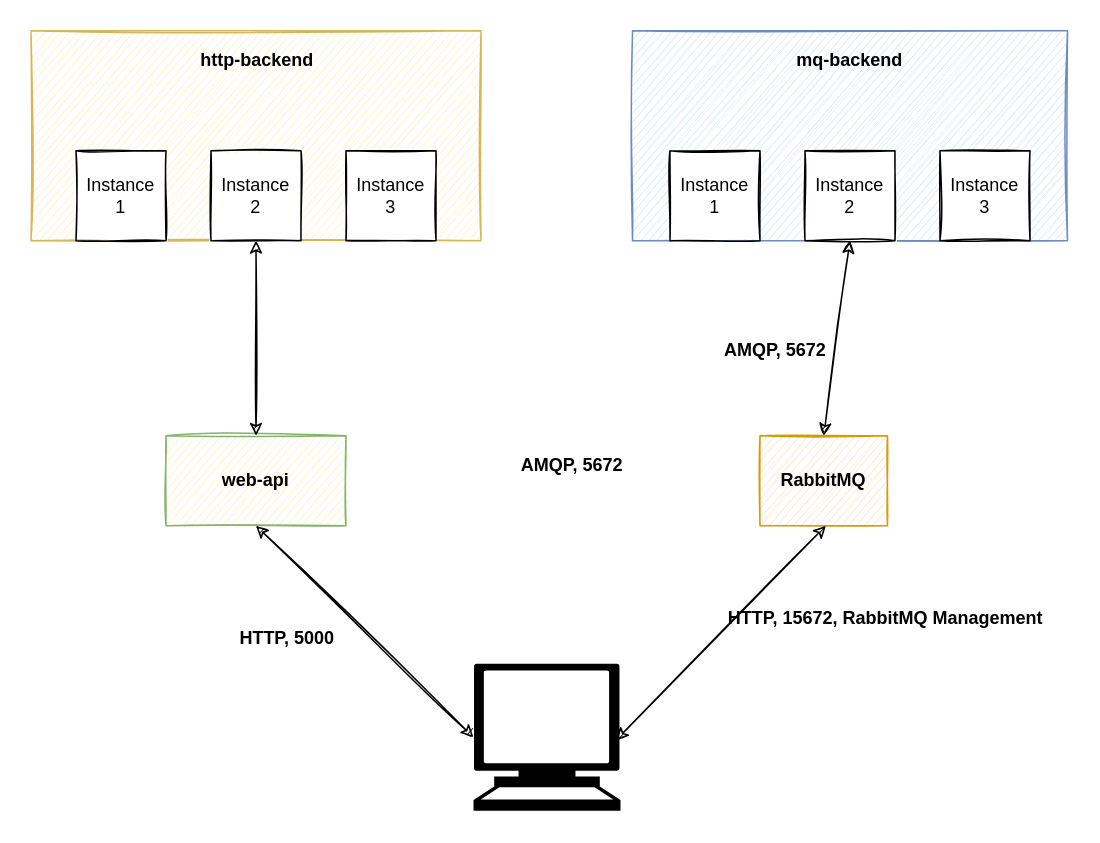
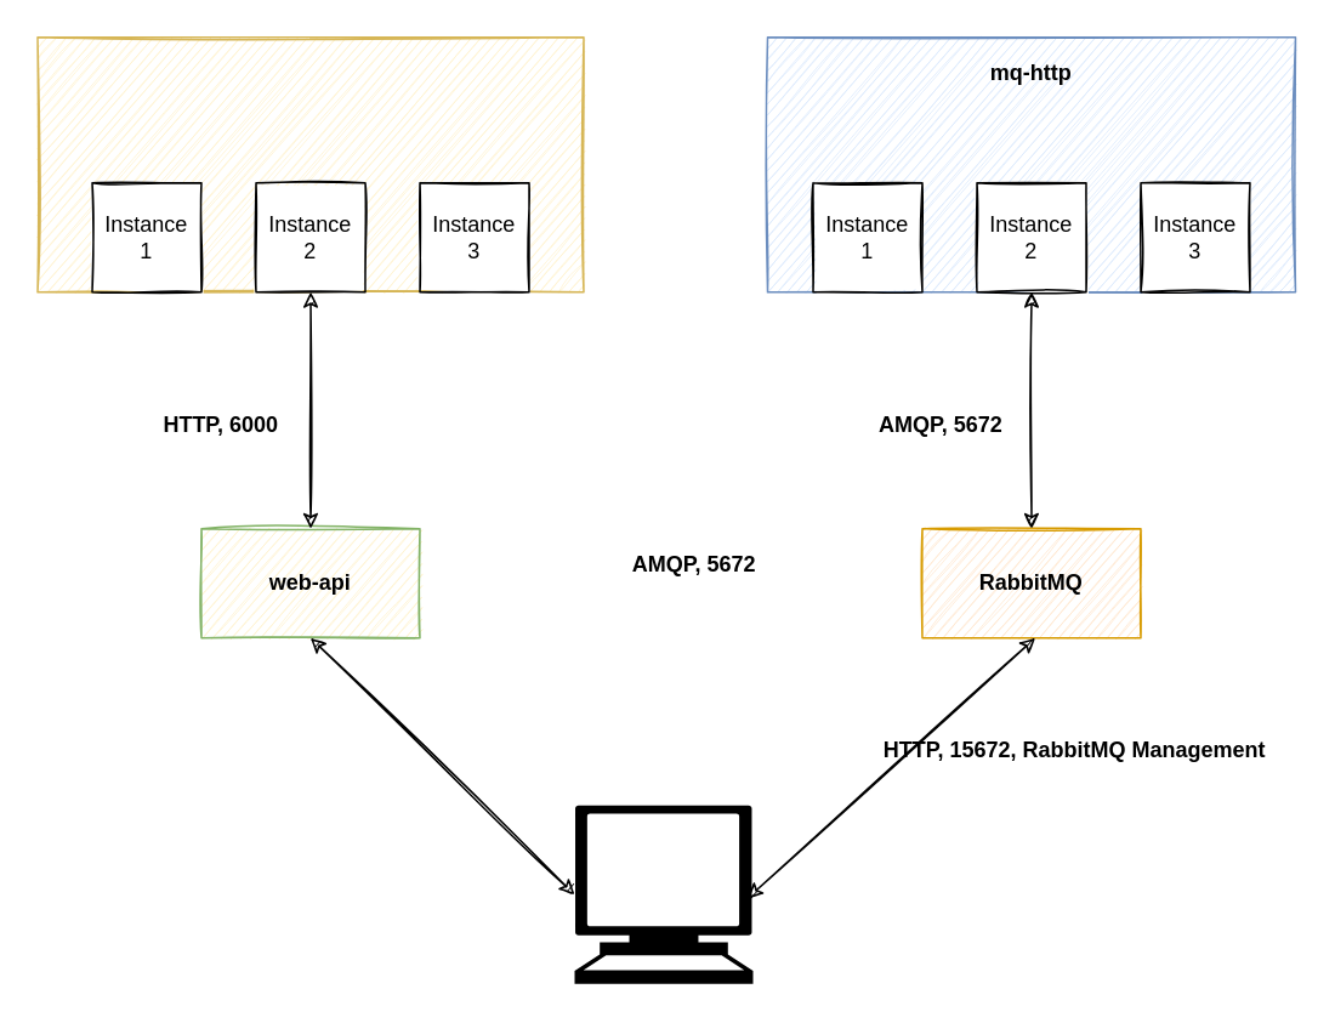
- <mxCell id="9" value="&lt;b&gt;http-backend&lt;/b&gt;" style="text;html=1;strokeColor=none;fillColor=none;align=center;verticalAlign=middle;whiteSpace=wrap;rounded=0;" vertex="1" parent="1"><mxGeometry x="21" y="20" width="300" height="40" as="geometry" /></mxCell>
- <mxCell id="10" value="&lt;b&gt;mq-backend&lt;/b&gt;" style="text;html=1;align=center;verticalAlign=middle;whiteSpace=wrap;rounded=0;" vertex="1" parent="1"><mxGeometry x="421" y="20" width="290" height="40" as="geometry" /></mxCell>
+ <mxCell id="10" value="&lt;b&gt;mq-http&lt;/b&gt;" style="text;html=1;align=center;verticalAlign=middle;whiteSpace=wrap;rounded=0;" vertex="1" parent="1"><mxGeometry x="421" y="20" width="290" height="40" as="geometry" /></mxCell>
+ <mxCell id="20" value="&lt;b&gt;HTTP, 6000&lt;/b&gt;" style="text;html=1;strokeColor=none;fillColor=none;align=center;verticalAlign=middle;whiteSpace=wrap;rounded=0;" vertex="1" parent="1"><mxGeometry x="81" y="222.5" width="80" height="20" as="geometry" /></mxCell>
- <mxCell id="4" value="&lt;b&gt;RabbitMQ&lt;/b&gt;" style="rounded=0;whiteSpace=wrap;html=1;sketch=1;fillColor=#ffe6cc;strokeColor=#d79b00;" vertex="1" parent="1"><mxGeometry x="506" y="290" width="85" height="60" as="geometry" /></mxCell>
+ <mxCell id="4" value="&lt;b&gt;RabbitMQ&lt;/b&gt;" style="rounded=0;whiteSpace=wrap;html=1;sketch=1;fillColor=#ffe6cc;strokeColor=#d79b00;" vertex="1" parent="1"><mxGeometry x="506" y="290" width="120" height="60" as="geometry" /></mxCell>
- <mxCell id="18" value="&lt;b&gt;HTTP, 5000&lt;/b&gt;" style="text;html=1;strokeColor=none;fillColor=none;align=center;verticalAlign=middle;whiteSpace=wrap;rounded=0;" vertex="1" parent="1"><mxGeometry x="146" y="415" width="90" height="20" as="geometry" /></mxCell>
